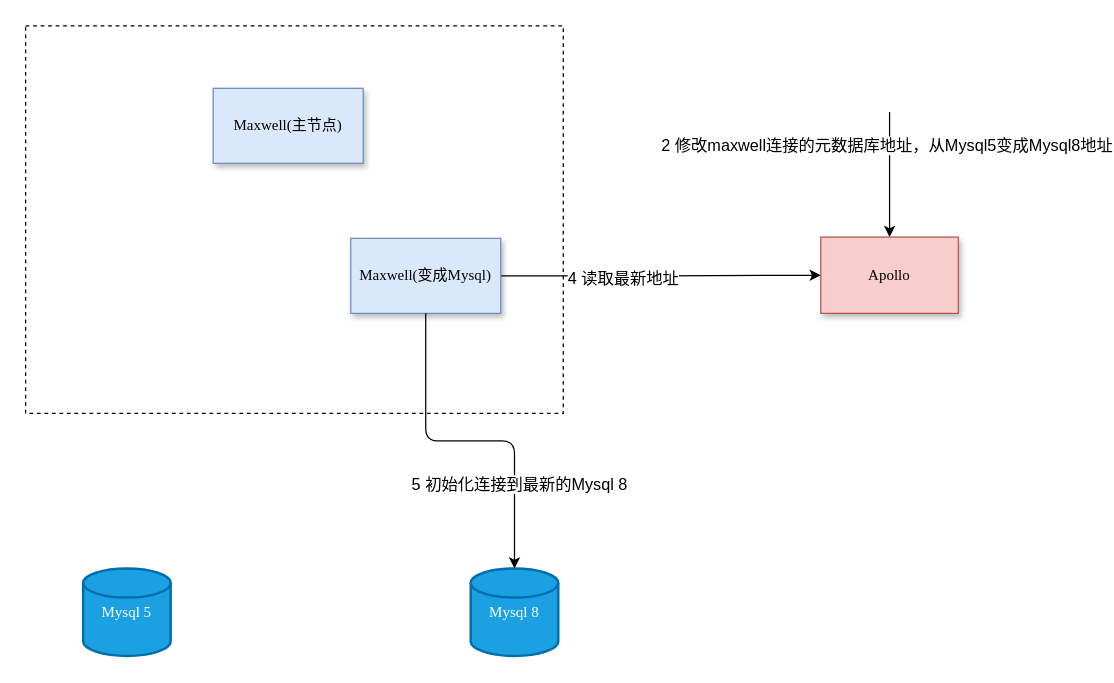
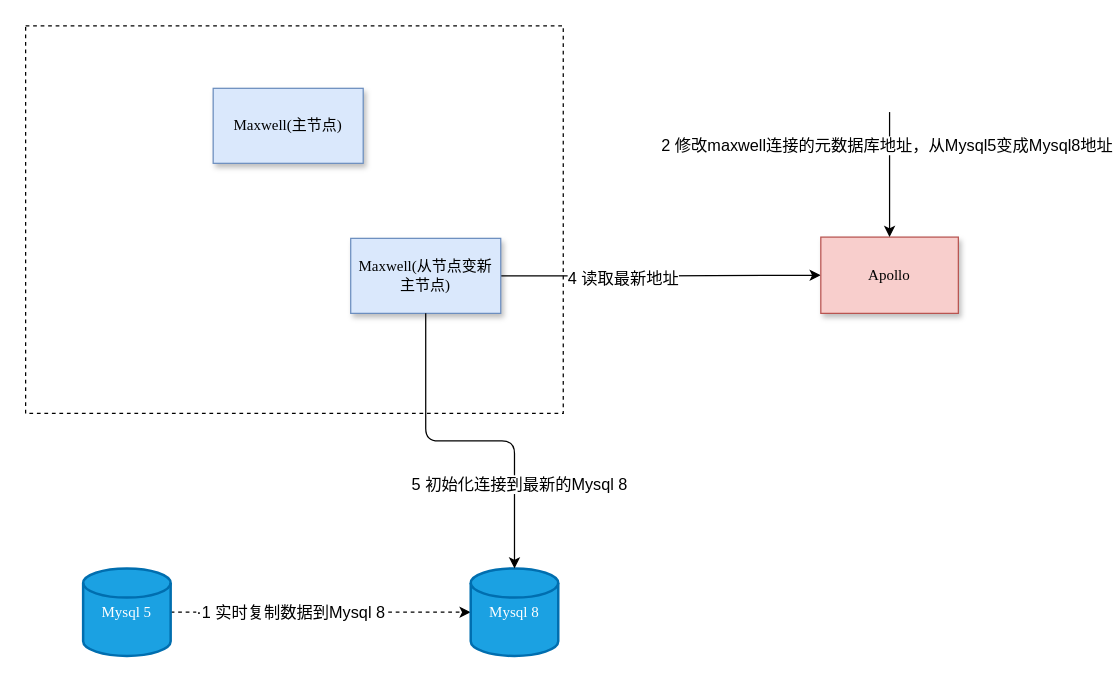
- <mxCell id="9" value="Maxwell(变成Mysql)" style="rounded=0;whiteSpace=wrap;html=1;fillColor=#dae8fc;strokeColor=#6c8ebf;shadow=1;fontFamily=Tahoma;" parent="1" vertex="1"><mxGeometry x="280" y="190" width="120" height="60" as="geometry" /></mxCell>
+ <mxCell id="9" value="Maxwell(从节点变新主节点)" style="rounded=0;whiteSpace=wrap;html=1;fillColor=#dae8fc;strokeColor=#6c8ebf;shadow=1;fontFamily=Tahoma;" parent="1" vertex="1"><mxGeometry x="280" y="190" width="120" height="60" as="geometry" /></mxCell>
+ <mxCell id="6" style="edgeStyle=orthogonalEdgeStyle;rounded=0;orthogonalLoop=1;jettySize=auto;html=1;exitX=1;exitY=0.5;exitDx=0;exitDy=0;exitPerimeter=0;dashed=1;" edge="1" parent="1" source="8" target="10"><mxGeometry relative="1" as="geometry" /></mxCell>
+ <mxCell id="7" value="·1 实时复制数据到Mysql 8" style="edgeLabel;html=1;align=center;verticalAlign=middle;resizable=0;points=[];fontSize=13;" vertex="1" connectable="0" parent="6"><mxGeometry x="-0.208" y="1" relative="1" as="geometry"><mxPoint as="offset" /></mxGeometry></mxCell>
